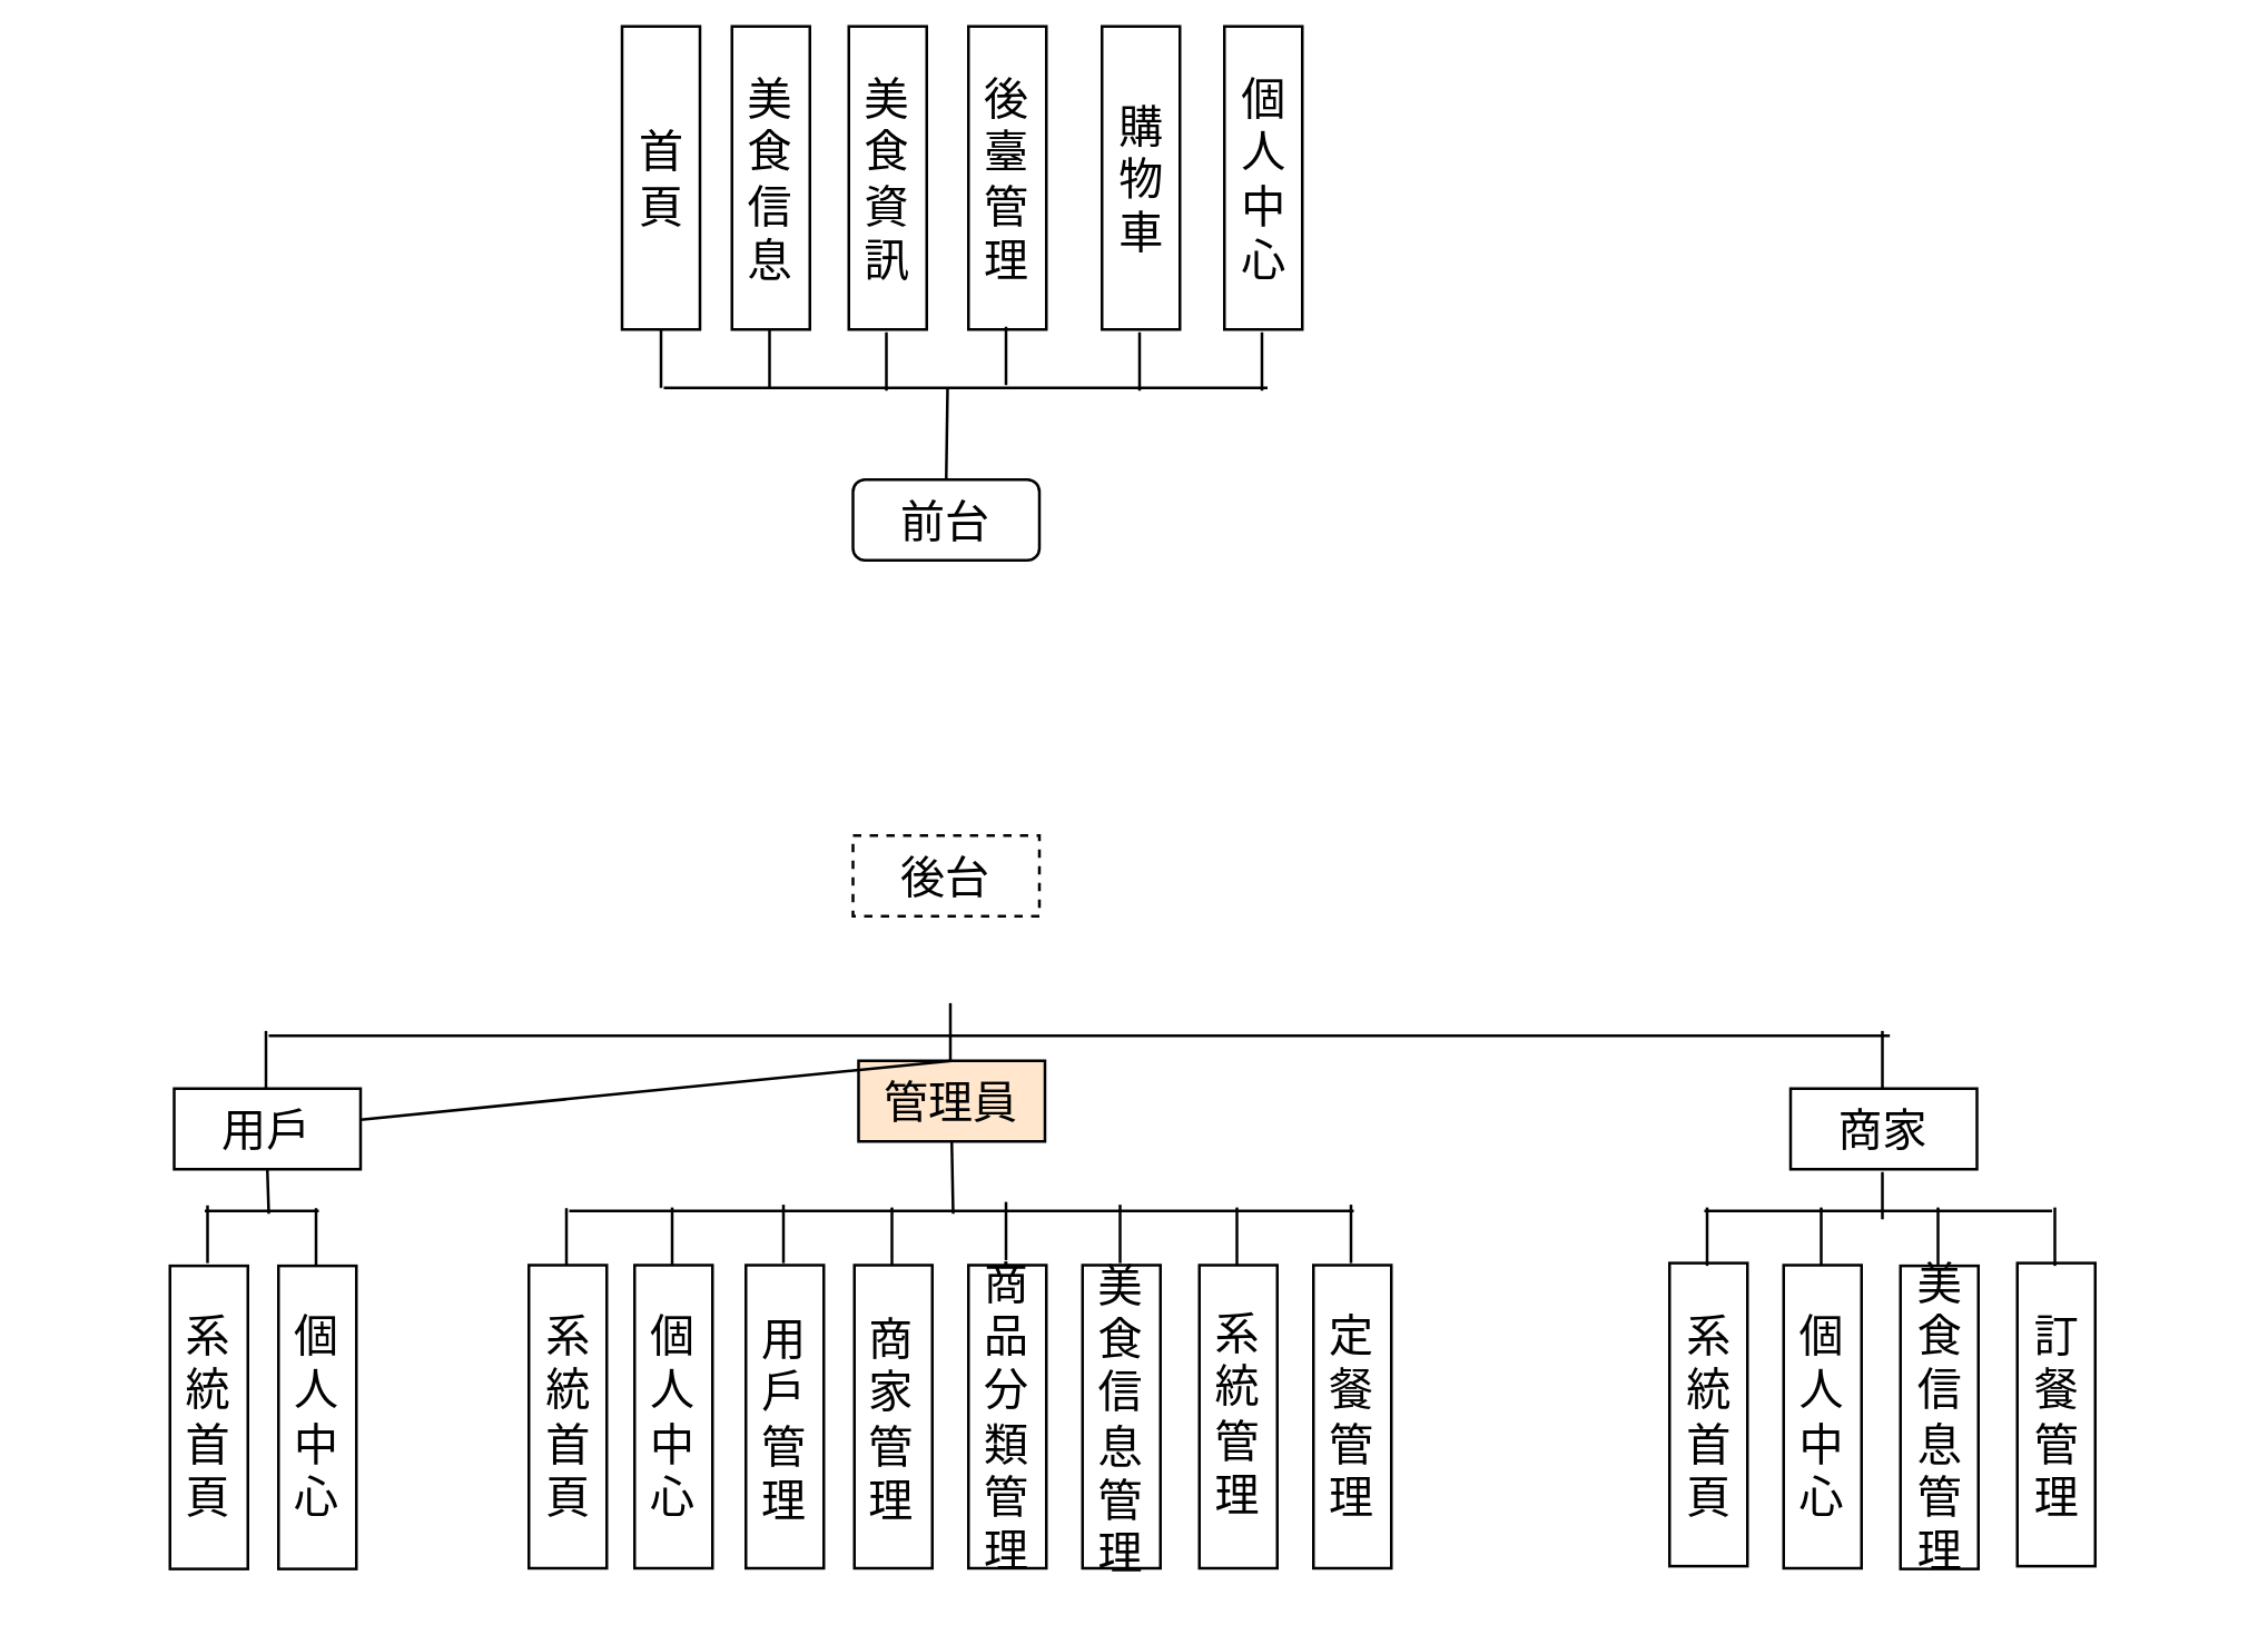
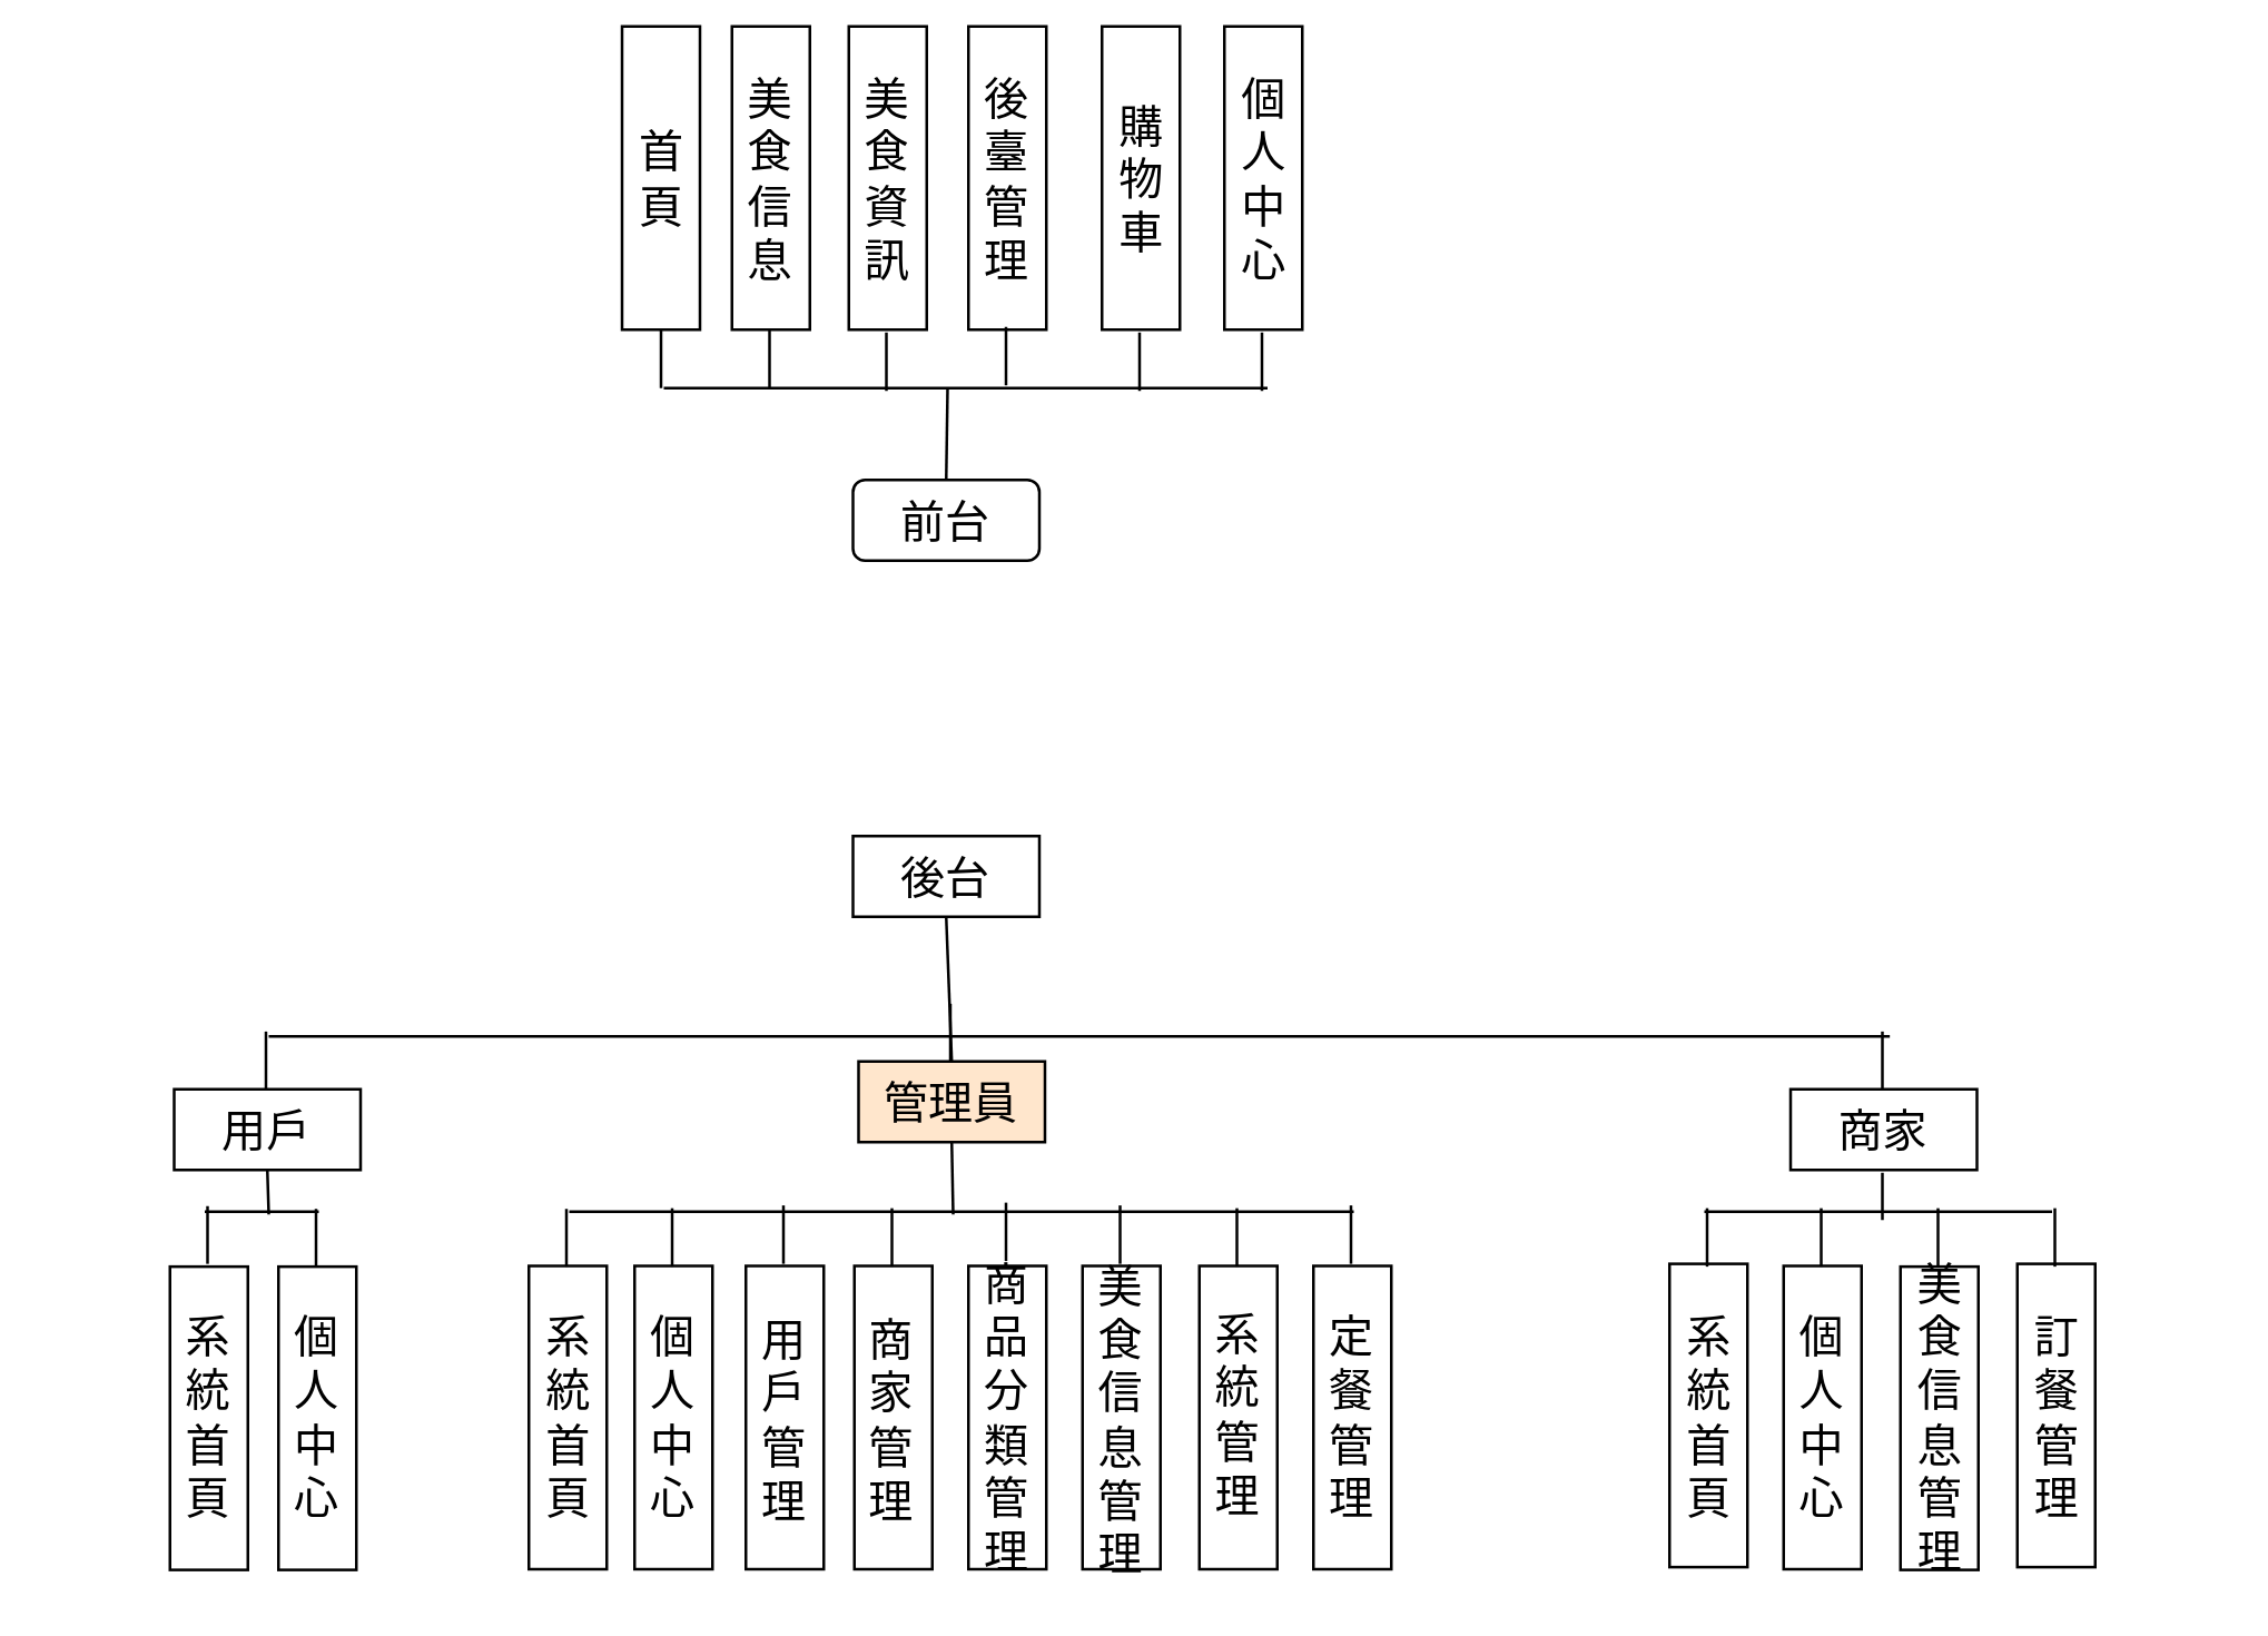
- <mxCell id="23" value="後台" style="rounded=0;whiteSpace=wrap;html=1;fontSize=16;dashed=1;" vertex="1" parent="1"><mxGeometry x="306" y="300" width="67" height="29" as="geometry" /></mxCell>
+ <mxCell id="23" value="後台" style="rounded=0;whiteSpace=wrap;html=1;fontSize=16;" vertex="1" parent="1"><mxGeometry x="306" y="300" width="67" height="29" as="geometry" /></mxCell>
- <mxCell id="80" value="" style="endArrow=none;html=1;rounded=0;fontSize=12;startSize=8;endSize=8;curved=1;exitX=0.5;exitY=0;exitDx=0;exitDy=0;" edge="1" parent="1" source="29" target="24"><mxGeometry width="50" height="50" relative="1" as="geometry"><mxPoint x="444" y="479" as="sourcePoint" /><mxPoint x="494" y="429" as="targetPoint" /></mxGeometry></mxCell>
+ <mxCell id="80" value="" style="endArrow=none;html=1;rounded=0;fontSize=12;startSize=8;endSize=8;curved=1;entryX=0.5;entryY=1;entryDx=0;entryDy=0;exitX=0.5;exitY=0;exitDx=0;exitDy=0;" edge="1" parent="1" source="29" target="23"><mxGeometry width="50" height="50" relative="1" as="geometry"><mxPoint x="444" y="479" as="sourcePoint" /><mxPoint x="494" y="429" as="targetPoint" /></mxGeometry></mxCell>
